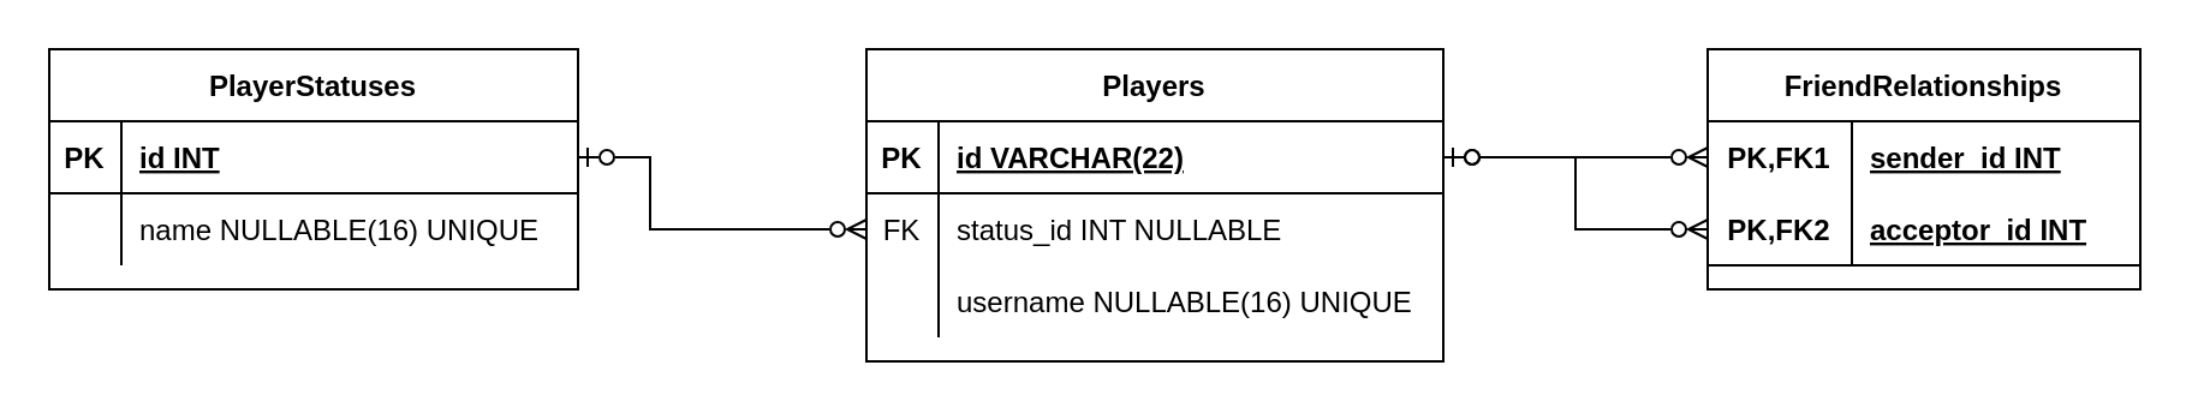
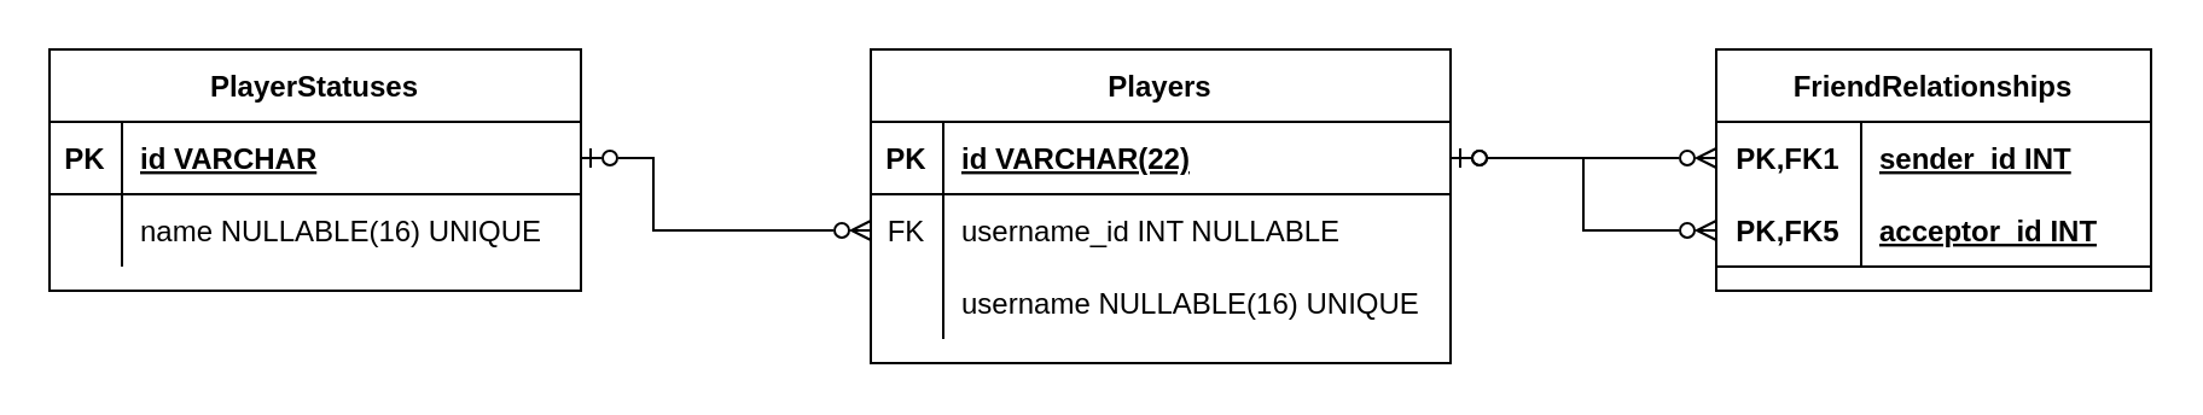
- <mxCell id="5" value="id INT" style="shape=partialRectangle;connectable=0;fillColor=none;top=0;left=0;bottom=0;right=0;align=left;spacingLeft=6;fontStyle=5;overflow=hidden;" parent="3" vertex="1"><mxGeometry x="30" width="190" height="30" as="geometry"><mxRectangle width="190" height="30" as="alternateBounds" /></mxGeometry></mxCell>
+ <mxCell id="5" value="id VARCHAR" style="shape=partialRectangle;connectable=0;fillColor=none;top=0;left=0;bottom=0;right=0;align=left;spacingLeft=6;fontStyle=5;overflow=hidden;" parent="3" vertex="1"><mxGeometry x="30" width="190" height="30" as="geometry"><mxRectangle width="190" height="30" as="alternateBounds" /></mxGeometry></mxCell>
- <mxCell id="15" value="status_id INT NULLABLE" style="shape=partialRectangle;connectable=0;fillColor=none;top=0;left=0;bottom=0;right=0;align=left;spacingLeft=6;overflow=hidden;" parent="13" vertex="1"><mxGeometry x="30" width="210" height="30" as="geometry"><mxRectangle width="210" height="30" as="alternateBounds" /></mxGeometry></mxCell>
+ <mxCell id="15" value="username_id INT NULLABLE" style="shape=partialRectangle;connectable=0;fillColor=none;top=0;left=0;bottom=0;right=0;align=left;spacingLeft=6;overflow=hidden;" parent="13" vertex="1"><mxGeometry x="30" width="210" height="30" as="geometry"><mxRectangle width="210" height="30" as="alternateBounds" /></mxGeometry></mxCell>
- <mxCell id="24" value="PK,FK2" style="shape=partialRectangle;connectable=0;fillColor=none;top=0;left=0;bottom=0;right=0;fontStyle=1;overflow=hidden;" parent="23" vertex="1"><mxGeometry width="60" height="30" as="geometry"><mxRectangle width="60" height="30" as="alternateBounds" /></mxGeometry></mxCell>
+ <mxCell id="24" value="PK,FK5" style="shape=partialRectangle;connectable=0;fillColor=none;top=0;left=0;bottom=0;right=0;fontStyle=1;overflow=hidden;" parent="23" vertex="1"><mxGeometry width="60" height="30" as="geometry"><mxRectangle width="60" height="30" as="alternateBounds" /></mxGeometry></mxCell>
